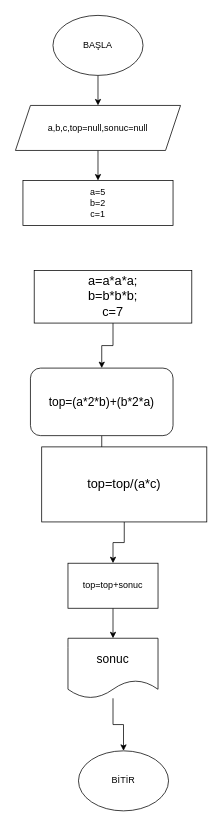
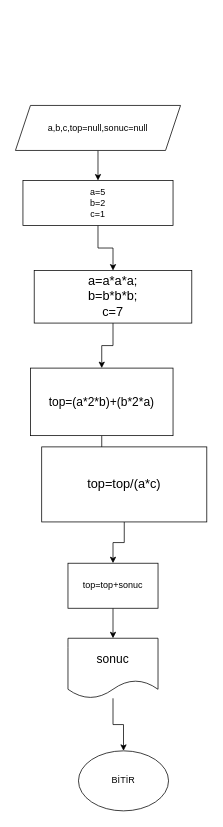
- <mxCell id="3" value="BAŞLA" style="ellipse;whiteSpace=wrap;html=1;" vertex="1" parent="1"><mxGeometry x="70" y="20" width="120" height="80" as="geometry" /></mxCell>
- <mxCell id="2" style="edgeStyle=orthogonalEdgeStyle;rounded=0;orthogonalLoop=1;jettySize=auto;html=1;exitX=0.5;exitY=1;exitDx=0;exitDy=0;entryX=0.5;entryY=0;entryDx=0;entryDy=0;" edge="1" parent="1" source="3" target="5"><mxGeometry relative="1" as="geometry" /></mxCell>
+ <mxCell id="6" style="edgeStyle=orthogonalEdgeStyle;rounded=0;orthogonalLoop=1;jettySize=auto;html=1;" edge="1" parent="1" source="7" target="9"><mxGeometry relative="1" as="geometry" /></mxCell>
- <mxCell id="11" value="&lt;font style=&quot;font-size: 16px&quot;&gt;top=(a*2*b)+(b*2*a)&lt;/font&gt;" style="whiteSpace=wrap;html=1;rounded=1;" vertex="1" parent="1"><mxGeometry x="40" y="490" width="190" height="90" as="geometry" /></mxCell>
+ <mxCell id="11" value="&lt;font style=&quot;font-size: 16px&quot;&gt;top=(a*2*b)+(b*2*a)&lt;/font&gt;" style="rounded=0;whiteSpace=wrap;html=1;" vertex="1" parent="1"><mxGeometry x="40" y="490" width="190" height="90" as="geometry" /></mxCell>
